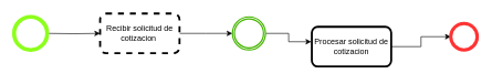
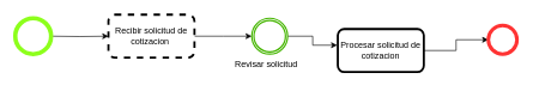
+ <mxCell id="11" value="Revisar solicitud" style="text;html=1;align=center;verticalAlign=middle;resizable=0;points=[];autosize=1;strokeColor=none;fillColor=none;" vertex="1" parent="1"><mxGeometry x="315" y="75" width="110" height="30" as="geometry" /></mxCell>
